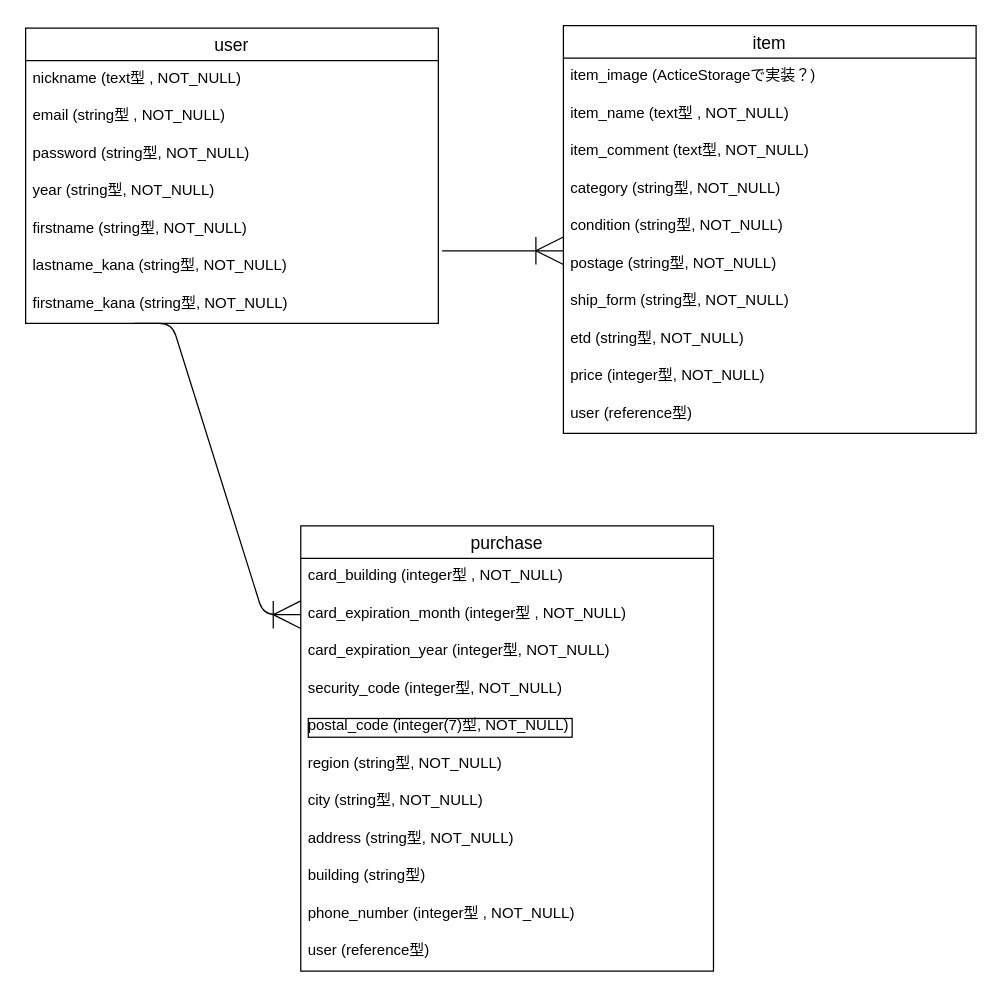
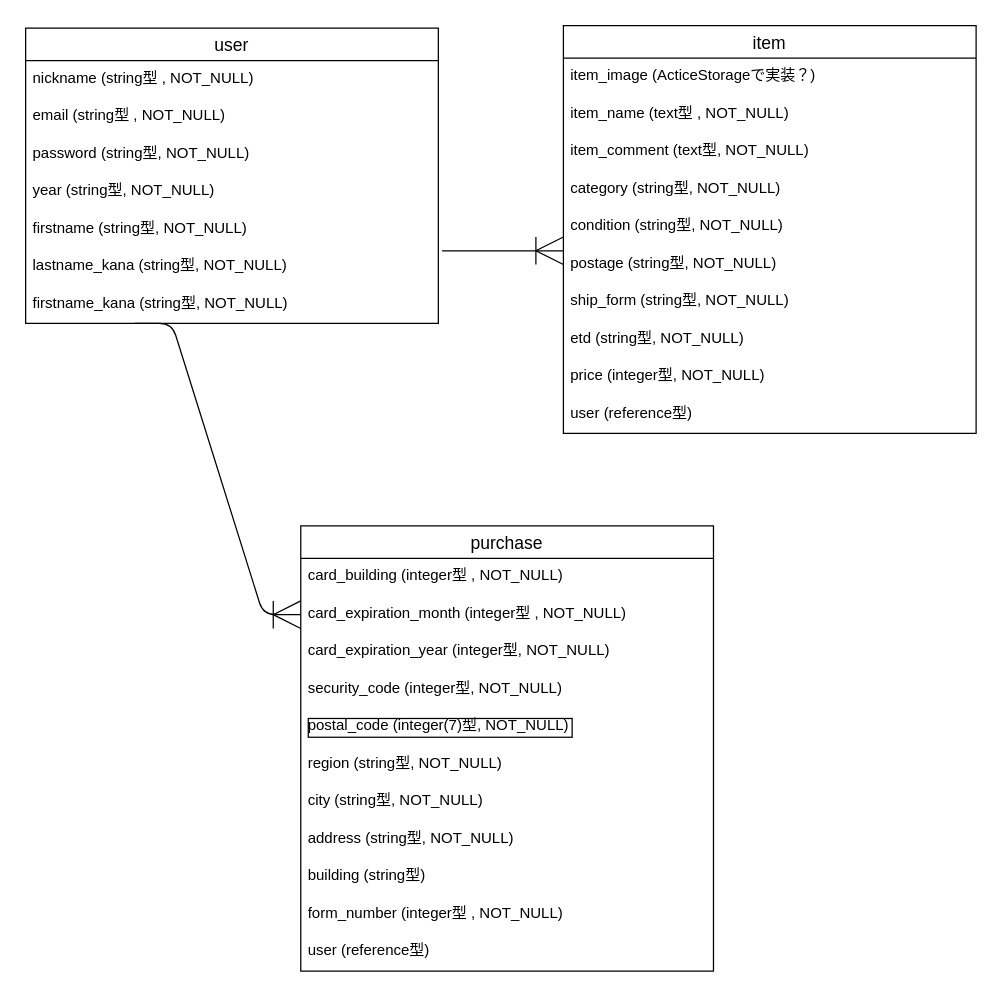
- <mxCell id="3" value="nickname (text型 , NOT_NULL)" style="text;strokeColor=none;fillColor=none;spacingLeft=4;spacingRight=4;overflow=hidden;rotatable=0;points=[[0,0.5],[1,0.5]];portConstraint=eastwest;fontSize=12;" vertex="1" parent="2"><mxGeometry y="26" width="330" height="30" as="geometry" /></mxCell>
+ <mxCell id="3" value="nickname (string型 , NOT_NULL)" style="text;strokeColor=none;fillColor=none;spacingLeft=4;spacingRight=4;overflow=hidden;rotatable=0;points=[[0,0.5],[1,0.5]];portConstraint=eastwest;fontSize=12;" vertex="1" parent="2"><mxGeometry y="26" width="330" height="30" as="geometry" /></mxCell>
- <mxCell id="31" value="phone_number (integer型 , NOT_NULL)" style="text;strokeColor=none;fillColor=none;spacingLeft=4;spacingRight=4;overflow=hidden;rotatable=0;points=[[0,0.5],[1,0.5]];portConstraint=eastwest;fontSize=12;" vertex="1" parent="21"><mxGeometry y="296" width="330" height="30" as="geometry" /></mxCell>
+ <mxCell id="31" value="form_number (integer型 , NOT_NULL)" style="text;strokeColor=none;fillColor=none;spacingLeft=4;spacingRight=4;overflow=hidden;rotatable=0;points=[[0,0.5],[1,0.5]];portConstraint=eastwest;fontSize=12;" vertex="1" parent="21"><mxGeometry y="296" width="330" height="30" as="geometry" /></mxCell>
